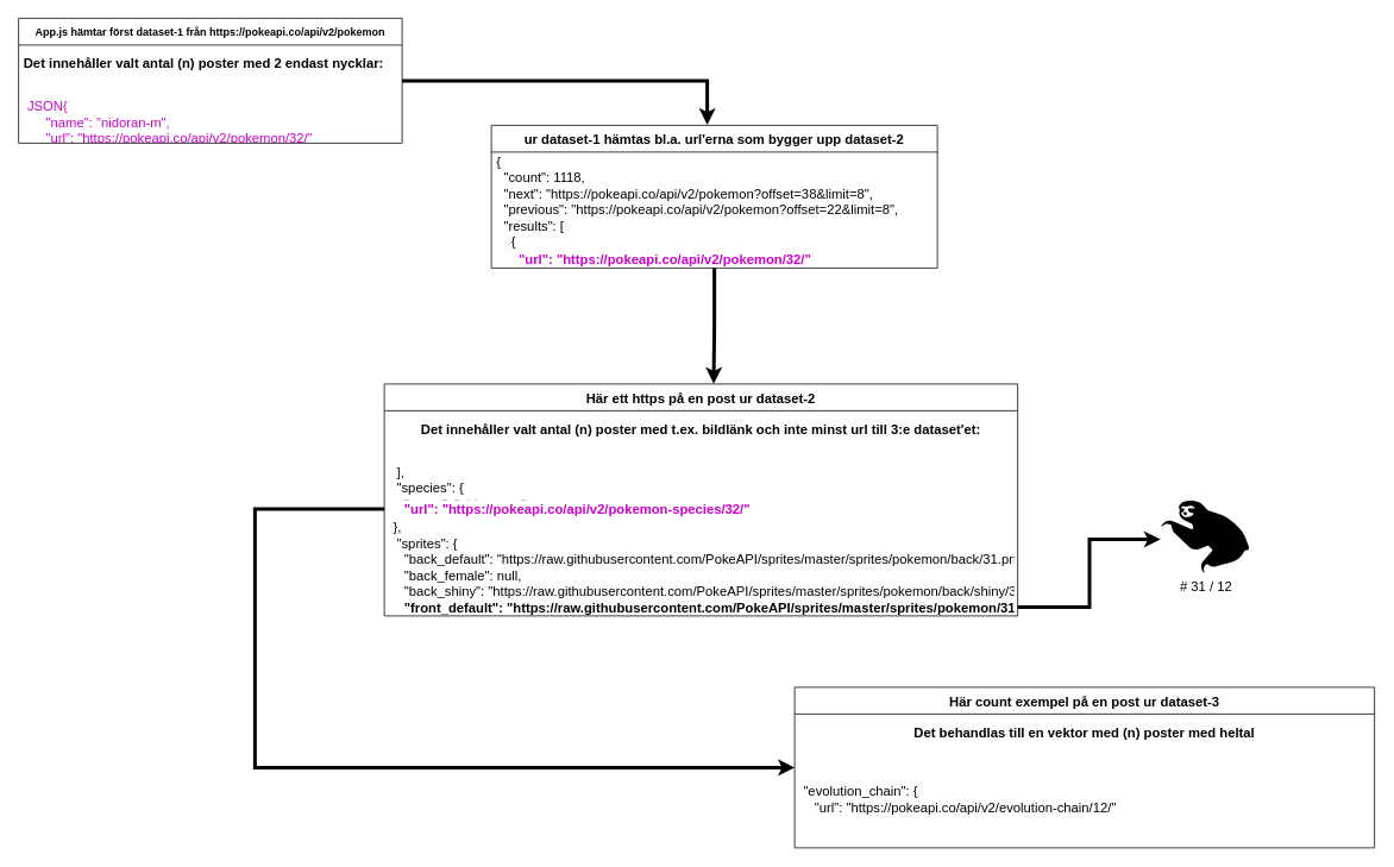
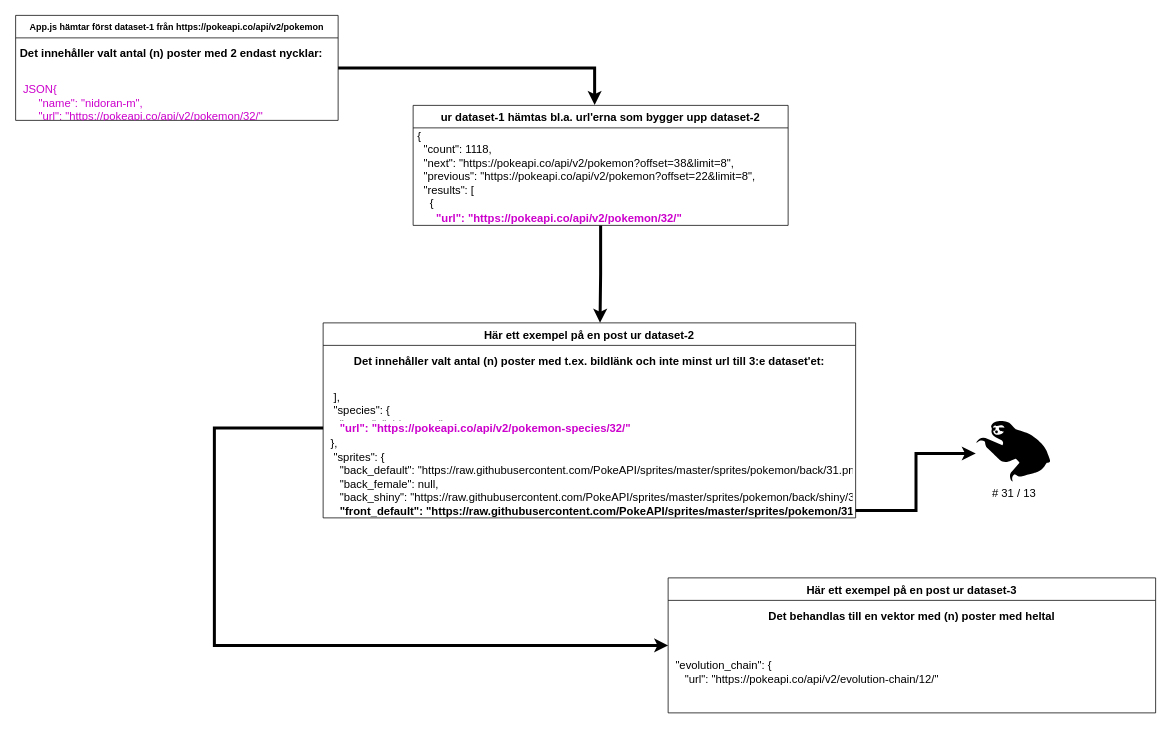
- <mxCell id="6" value="Här ett https på en post ur dataset-2" style="swimlane;fontStyle=1;childLayout=stackLayout;horizontal=1;startSize=30;horizontalStack=0;resizeParent=1;resizeParentMax=0;resizeLast=0;collapsible=1;marginBottom=0;fontSize=15;" parent="1" vertex="1"><mxGeometry x="430" y="430" width="710" height="260" as="geometry" /></mxCell>
+ <mxCell id="6" value="Här ett exempel på en post ur dataset-2" style="swimlane;fontStyle=1;childLayout=stackLayout;horizontal=1;startSize=30;horizontalStack=0;resizeParent=1;resizeParentMax=0;resizeLast=0;collapsible=1;marginBottom=0;fontSize=15;" parent="1" vertex="1"><mxGeometry x="430" y="430" width="710" height="260" as="geometry" /></mxCell>
- <mxCell id="16" value="# 31 / 12" style="shape=mxgraph.signs.animals.sloth;html=1;pointerEvents=1;fillColor=#000000;strokeColor=none;verticalLabelPosition=bottom;verticalAlign=top;align=center;fontSize=15;" parent="1" vertex="1"><mxGeometry x="1301" y="560.5" width="99" height="81" as="geometry" /></mxCell>
+ <mxCell id="16" value="# 31 / 13" style="shape=mxgraph.signs.animals.sloth;html=1;pointerEvents=1;fillColor=#000000;strokeColor=none;verticalLabelPosition=bottom;verticalAlign=top;align=center;fontSize=15;" parent="1" vertex="1"><mxGeometry x="1301" y="560.5" width="99" height="81" as="geometry" /></mxCell>
- <mxCell id="12" value="Här count exempel på en post ur dataset-3" style="swimlane;fontStyle=1;childLayout=stackLayout;horizontal=1;startSize=30;horizontalStack=0;resizeParent=1;resizeParentMax=0;resizeLast=0;collapsible=1;marginBottom=0;fontSize=15;" parent="1" vertex="1"><mxGeometry x="890" y="770" width="650" height="180" as="geometry" /></mxCell>
+ <mxCell id="12" value="Här ett exempel på en post ur dataset-3" style="swimlane;fontStyle=1;childLayout=stackLayout;horizontal=1;startSize=30;horizontalStack=0;resizeParent=1;resizeParentMax=0;resizeLast=0;collapsible=1;marginBottom=0;fontSize=15;" parent="1" vertex="1"><mxGeometry x="890" y="770" width="650" height="180" as="geometry" /></mxCell>
